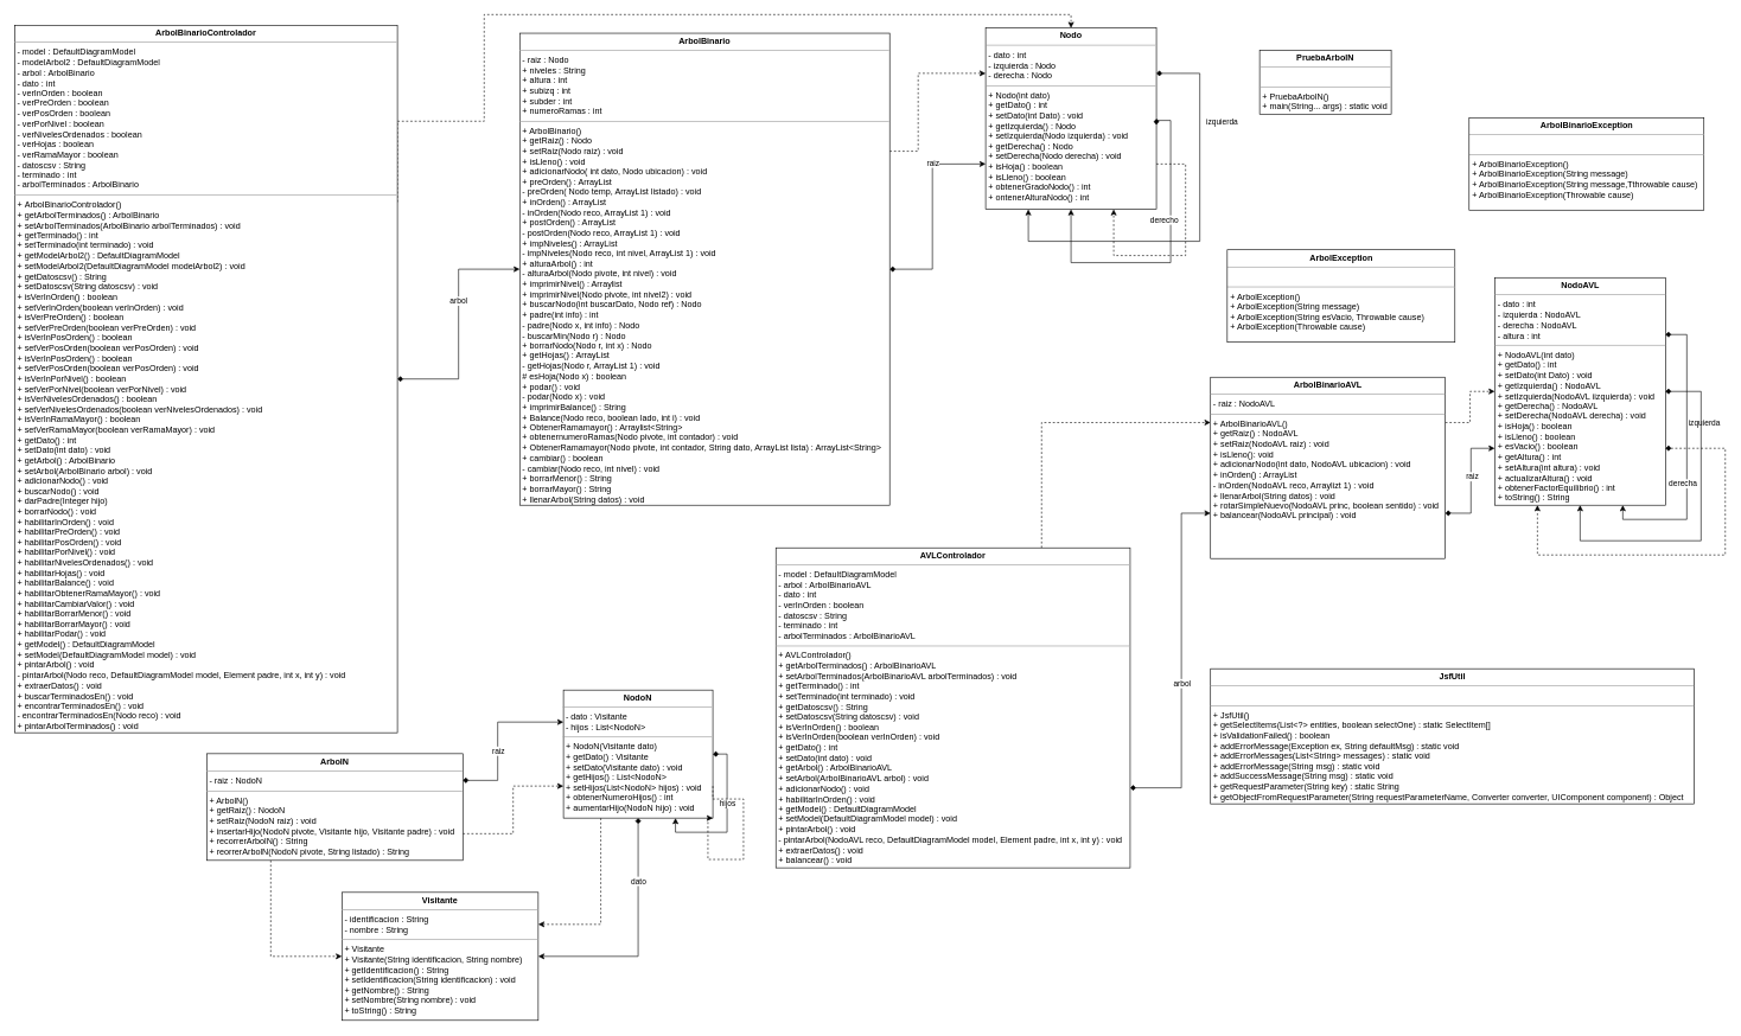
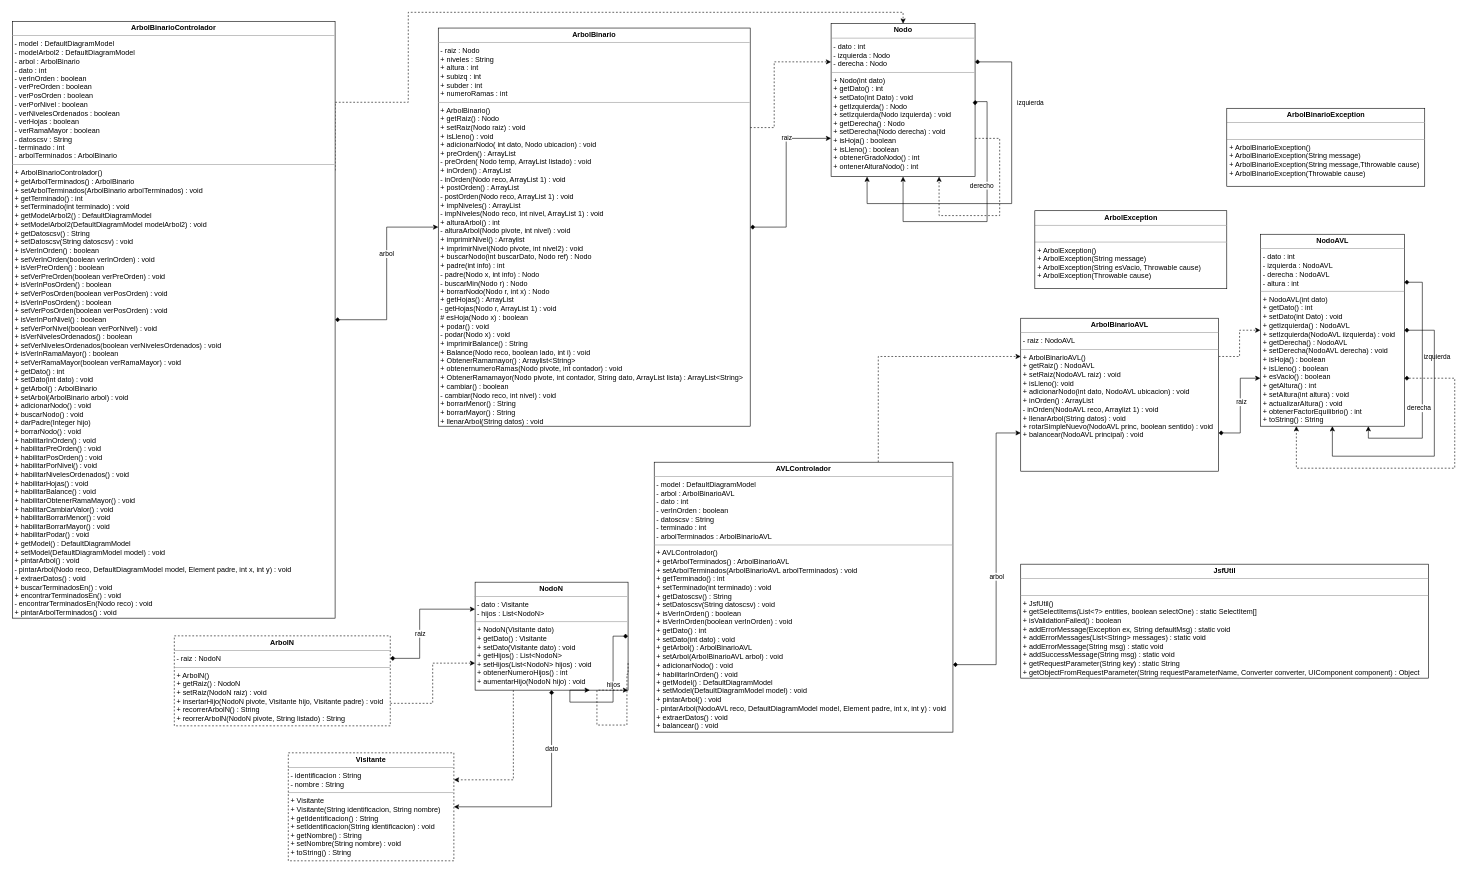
- <mxCell id="23" value="&lt;p style=&quot;margin: 0px ; margin-top: 4px ; text-align: center&quot;&gt;&lt;b&gt;PruebaArbolN&lt;/b&gt;&lt;/p&gt;&lt;hr size=&quot;1&quot;&gt;&lt;p style=&quot;margin: 0px ; margin-left: 4px&quot;&gt;&lt;br&gt;&lt;/p&gt;&lt;hr size=&quot;1&quot;&gt;&lt;p style=&quot;margin: 0px ; margin-left: 4px&quot;&gt;+ PruebaArbolN()&lt;/p&gt;&lt;p style=&quot;margin: 0px ; margin-left: 4px&quot;&gt;+ main(String... args) : static void&lt;/p&gt;" style="verticalAlign=top;align=left;overflow=fill;fontSize=12;fontFamily=Helvetica;html=1;" parent="1" vertex="1"><mxGeometry x="1770" y="70" width="185" height="90" as="geometry" /></mxCell>
- <mxCell id="7" value="&lt;p style=&quot;margin: 0px ; margin-top: 4px ; text-align: center&quot;&gt;&lt;b&gt;ArbolBinarioException&lt;/b&gt;&lt;br&gt;&lt;/p&gt;&lt;hr size=&quot;1&quot;&gt;&lt;p style=&quot;margin: 0px ; margin-left: 4px&quot;&gt;&lt;br&gt;&lt;/p&gt;&lt;hr size=&quot;1&quot;&gt;&lt;p style=&quot;margin: 0px ; margin-left: 4px&quot;&gt;+ ArbolBinarioException()&lt;/p&gt;&lt;p style=&quot;margin: 0px ; margin-left: 4px&quot;&gt;+ ArbolBinarioException(String message)&lt;/p&gt;&lt;p style=&quot;margin: 0px ; margin-left: 4px&quot;&gt;+ ArbolBinarioException(String message,Tthrowable cause)&lt;br&gt;&lt;/p&gt;&lt;p style=&quot;margin: 0px ; margin-left: 4px&quot;&gt;+ ArbolBinarioException(Throwable cause)&lt;br&gt;&lt;/p&gt;" style="verticalAlign=top;align=left;overflow=fill;fontSize=12;fontFamily=Helvetica;html=1;" parent="1" vertex="1"><mxGeometry x="2064.5" y="165" width="330" height="130" as="geometry" /></mxCell>
+ <mxCell id="7" value="&lt;p style=&quot;margin: 0px ; margin-top: 4px ; text-align: center&quot;&gt;&lt;b&gt;ArbolBinarioException&lt;/b&gt;&lt;br&gt;&lt;/p&gt;&lt;hr size=&quot;1&quot;&gt;&lt;p style=&quot;margin: 0px ; margin-left: 4px&quot;&gt;&lt;br&gt;&lt;/p&gt;&lt;hr size=&quot;1&quot;&gt;&lt;p style=&quot;margin: 0px ; margin-left: 4px&quot;&gt;+ ArbolBinarioException()&lt;/p&gt;&lt;p style=&quot;margin: 0px ; margin-left: 4px&quot;&gt;+ ArbolBinarioException(String message)&lt;/p&gt;&lt;p style=&quot;margin: 0px ; margin-left: 4px&quot;&gt;+ ArbolBinarioException(String message,Tthrowable cause)&lt;br&gt;&lt;/p&gt;&lt;p style=&quot;margin: 0px ; margin-left: 4px&quot;&gt;+ ArbolBinarioException(Throwable cause)&lt;br&gt;&lt;/p&gt;" style="verticalAlign=top;align=left;overflow=fill;fontSize=12;fontFamily=Helvetica;html=1;" parent="1" vertex="1"><mxGeometry x="2044.5" y="180" width="330" height="130" as="geometry" /></mxCell>
- <mxCell id="22" value="&lt;p style=&quot;margin: 0px ; margin-top: 4px ; text-align: center&quot;&gt;&lt;b&gt;NodoN&lt;/b&gt;&lt;/p&gt;&lt;hr size=&quot;1&quot;&gt;&lt;p style=&quot;margin: 0px 0px 0px 4px&quot;&gt;- dato : Visitante&lt;/p&gt;&lt;p style=&quot;margin: 0px 0px 0px 4px&quot;&gt;- hijos : List&amp;lt;NodoN&amp;gt;&lt;/p&gt;&lt;hr size=&quot;1&quot;&gt;&lt;p style=&quot;margin: 0px ; margin-left: 4px&quot;&gt;&lt;span&gt;+ NodoN(Visitante dato)&lt;/span&gt;&lt;/p&gt;&lt;p style=&quot;margin: 0px ; margin-left: 4px&quot;&gt;+ getDato() : Visitante&lt;/p&gt;&lt;p style=&quot;margin: 0px ; margin-left: 4px&quot;&gt;+ setDato(Visitante dato) : void&lt;/p&gt;&lt;p style=&quot;margin: 0px ; margin-left: 4px&quot;&gt;+ getHijos() : List&amp;lt;NodoN&amp;gt;&lt;/p&gt;&lt;p style=&quot;margin: 0px ; margin-left: 4px&quot;&gt;+ setHijos(List&amp;lt;NodoN&amp;gt; hijos) : void&lt;/p&gt;&lt;p style=&quot;margin: 0px ; margin-left: 4px&quot;&gt;+ obtenerNumeroHijos() : int&lt;/p&gt;&lt;p style=&quot;margin: 0px ; margin-left: 4px&quot;&gt;+ aumentarHijo(NodoN hijo) : void&lt;/p&gt;&lt;p style=&quot;margin: 0px ; margin-left: 4px&quot;&gt;&lt;br&gt;&lt;/p&gt;&lt;p style=&quot;margin: 0px ; margin-left: 4px&quot;&gt;&lt;br&gt;&lt;/p&gt;" style="verticalAlign=top;align=left;overflow=fill;fontSize=12;fontFamily=Helvetica;html=1;" parent="1" vertex="1"><mxGeometry x="791.4" y="970" width="210" height="180" as="geometry" /></mxCell>
+ <mxCell id="22" value="&lt;p style=&quot;margin: 0px ; margin-top: 4px ; text-align: center&quot;&gt;&lt;b&gt;NodoN&lt;/b&gt;&lt;/p&gt;&lt;hr size=&quot;1&quot;&gt;&lt;p style=&quot;margin: 0px 0px 0px 4px&quot;&gt;- dato : Visitante&lt;/p&gt;&lt;p style=&quot;margin: 0px 0px 0px 4px&quot;&gt;- hijos : List&amp;lt;NodoN&amp;gt;&lt;/p&gt;&lt;hr size=&quot;1&quot;&gt;&lt;p style=&quot;margin: 0px ; margin-left: 4px&quot;&gt;&lt;span&gt;+ NodoN(Visitante dato)&lt;/span&gt;&lt;/p&gt;&lt;p style=&quot;margin: 0px ; margin-left: 4px&quot;&gt;+ getDato() : Visitante&lt;/p&gt;&lt;p style=&quot;margin: 0px ; margin-left: 4px&quot;&gt;+ setDato(Visitante dato) : void&lt;/p&gt;&lt;p style=&quot;margin: 0px ; margin-left: 4px&quot;&gt;+ getHijos() : List&amp;lt;NodoN&amp;gt;&lt;/p&gt;&lt;p style=&quot;margin: 0px ; margin-left: 4px&quot;&gt;+ setHijos(List&amp;lt;NodoN&amp;gt; hijos) : void&lt;/p&gt;&lt;p style=&quot;margin: 0px ; margin-left: 4px&quot;&gt;+ obtenerNumeroHijos() : int&lt;/p&gt;&lt;p style=&quot;margin: 0px ; margin-left: 4px&quot;&gt;+ aumentarHijo(NodoN hijo) : void&lt;/p&gt;&lt;p style=&quot;margin: 0px ; margin-left: 4px&quot;&gt;&lt;br&gt;&lt;/p&gt;&lt;p style=&quot;margin: 0px ; margin-left: 4px&quot;&gt;&lt;br&gt;&lt;/p&gt;" style="verticalAlign=top;align=left;overflow=fill;fontSize=12;fontFamily=Helvetica;html=1;" parent="1" vertex="1"><mxGeometry x="791.4" y="970" width="255" height="180" as="geometry" /></mxCell>
- <mxCell id="13" value="&lt;p style=&quot;margin: 0px ; margin-top: 4px ; text-align: center&quot;&gt;&lt;b&gt;ArbolN&lt;/b&gt;&lt;/p&gt;&lt;hr size=&quot;1&quot;&gt;&lt;p style=&quot;margin: 0px ; margin-left: 4px&quot;&gt;- raiz : NodoN&lt;/p&gt;&lt;hr size=&quot;1&quot;&gt;&lt;p style=&quot;margin: 0px ; margin-left: 4px&quot;&gt;+ ArbolN()&lt;/p&gt;&lt;p style=&quot;margin: 0px ; margin-left: 4px&quot;&gt;+ getRaiz() : NodoN&lt;/p&gt;&lt;p style=&quot;margin: 0px ; margin-left: 4px&quot;&gt;+ setRaiz(NodoN raiz) : void&lt;/p&gt;&lt;p style=&quot;margin: 0px ; margin-left: 4px&quot;&gt;+ insertarHijo(NodoN pivote, Visitante hijo, Visitante padre) : void&lt;/p&gt;&lt;p style=&quot;margin: 0px ; margin-left: 4px&quot;&gt;+ recorrerArbolN() : String&lt;/p&gt;&lt;p style=&quot;margin: 0px ; margin-left: 4px&quot;&gt;+ reorrerArbolN(NodoN pivote, String listado) : String&lt;/p&gt;&lt;p style=&quot;margin: 0px ; margin-left: 4px&quot;&gt;&lt;br&gt;&lt;/p&gt;&lt;p style=&quot;margin: 0px ; margin-left: 4px&quot;&gt;&lt;br&gt;&lt;/p&gt;" style="verticalAlign=top;align=left;overflow=fill;fontSize=12;fontFamily=Helvetica;html=1;" parent="1" vertex="1"><mxGeometry x="290" y="1059.5" width="360" height="150" as="geometry" /></mxCell>
+ <mxCell id="13" value="&lt;p style=&quot;margin: 0px ; margin-top: 4px ; text-align: center&quot;&gt;&lt;b&gt;ArbolN&lt;/b&gt;&lt;/p&gt;&lt;hr size=&quot;1&quot;&gt;&lt;p style=&quot;margin: 0px ; margin-left: 4px&quot;&gt;- raiz : NodoN&lt;/p&gt;&lt;hr size=&quot;1&quot;&gt;&lt;p style=&quot;margin: 0px ; margin-left: 4px&quot;&gt;+ ArbolN()&lt;/p&gt;&lt;p style=&quot;margin: 0px ; margin-left: 4px&quot;&gt;+ getRaiz() : NodoN&lt;/p&gt;&lt;p style=&quot;margin: 0px ; margin-left: 4px&quot;&gt;+ setRaiz(NodoN raiz) : void&lt;/p&gt;&lt;p style=&quot;margin: 0px ; margin-left: 4px&quot;&gt;+ insertarHijo(NodoN pivote, Visitante hijo, Visitante padre) : void&lt;/p&gt;&lt;p style=&quot;margin: 0px ; margin-left: 4px&quot;&gt;+ recorrerArbolN() : String&lt;/p&gt;&lt;p style=&quot;margin: 0px ; margin-left: 4px&quot;&gt;+ reorrerArbolN(NodoN pivote, String listado) : String&lt;/p&gt;&lt;p style=&quot;margin: 0px ; margin-left: 4px&quot;&gt;&lt;br&gt;&lt;/p&gt;&lt;p style=&quot;margin: 0px ; margin-left: 4px&quot;&gt;&lt;br&gt;&lt;/p&gt;" style="verticalAlign=top;align=left;overflow=fill;fontSize=12;fontFamily=Helvetica;html=1;dashed=1;" parent="1" vertex="1"><mxGeometry x="290" y="1059.5" width="360" height="150" as="geometry" /></mxCell>
- <mxCell id="12" style="edgeStyle=orthogonalEdgeStyle;rounded=0;orthogonalLoop=1;jettySize=auto;html=1;exitX=0.25;exitY=1;exitDx=0;exitDy=0;entryX=0;entryY=0.5;entryDx=0;entryDy=0;startArrow=none;startFill=0;dashed=1;" parent="1" source="13" target="24" edge="1"><mxGeometry relative="1" as="geometry" /></mxCell>
- <mxCell id="24" value="&lt;p style=&quot;margin: 0px ; margin-top: 4px ; text-align: center&quot;&gt;&lt;b&gt;Visitante&lt;/b&gt;&lt;/p&gt;&lt;hr size=&quot;1&quot;&gt;&lt;p style=&quot;margin: 0px 0px 0px 4px&quot;&gt;- identificacion : String&lt;/p&gt;&lt;p style=&quot;margin: 0px 0px 0px 4px&quot;&gt;- nombre : String&lt;/p&gt;&lt;hr size=&quot;1&quot;&gt;&lt;p style=&quot;margin: 0px ; margin-left: 4px&quot;&gt;&lt;span&gt;+ Visitante&lt;/span&gt;&lt;/p&gt;&lt;p style=&quot;margin: 0px ; margin-left: 4px&quot;&gt;+ Visitante(String identificacion, String nombre)&lt;/p&gt;&lt;p style=&quot;margin: 0px ; margin-left: 4px&quot;&gt;+ getIdentificacion() : String&lt;/p&gt;&lt;p style=&quot;margin: 0px ; margin-left: 4px&quot;&gt;+ setIdentificacion(String identificacion) : void&lt;/p&gt;&lt;p style=&quot;margin: 0px ; margin-left: 4px&quot;&gt;+ getNombre() : String&lt;/p&gt;&lt;p style=&quot;margin: 0px ; margin-left: 4px&quot;&gt;+ setNombre(String nombre) : void&lt;/p&gt;&lt;p style=&quot;margin: 0px ; margin-left: 4px&quot;&gt;+ toString() : String&amp;nbsp;&lt;/p&gt;&lt;p style=&quot;margin: 0px ; margin-left: 4px&quot;&gt;&lt;br&gt;&lt;/p&gt;&lt;p style=&quot;margin: 0px ; margin-left: 4px&quot;&gt;&lt;br&gt;&lt;/p&gt;" style="verticalAlign=top;align=left;overflow=fill;fontSize=12;fontFamily=Helvetica;html=1;" parent="1" vertex="1"><mxGeometry x="480" y="1254.5" width="276" height="180" as="geometry" /></mxCell>
+ <mxCell id="24" value="&lt;p style=&quot;margin: 0px ; margin-top: 4px ; text-align: center&quot;&gt;&lt;b&gt;Visitante&lt;/b&gt;&lt;/p&gt;&lt;hr size=&quot;1&quot;&gt;&lt;p style=&quot;margin: 0px 0px 0px 4px&quot;&gt;- identificacion : String&lt;/p&gt;&lt;p style=&quot;margin: 0px 0px 0px 4px&quot;&gt;- nombre : String&lt;/p&gt;&lt;hr size=&quot;1&quot;&gt;&lt;p style=&quot;margin: 0px ; margin-left: 4px&quot;&gt;&lt;span&gt;+ Visitante&lt;/span&gt;&lt;/p&gt;&lt;p style=&quot;margin: 0px ; margin-left: 4px&quot;&gt;+ Visitante(String identificacion, String nombre)&lt;/p&gt;&lt;p style=&quot;margin: 0px ; margin-left: 4px&quot;&gt;+ getIdentificacion() : String&lt;/p&gt;&lt;p style=&quot;margin: 0px ; margin-left: 4px&quot;&gt;+ setIdentificacion(String identificacion) : void&lt;/p&gt;&lt;p style=&quot;margin: 0px ; margin-left: 4px&quot;&gt;+ getNombre() : String&lt;/p&gt;&lt;p style=&quot;margin: 0px ; margin-left: 4px&quot;&gt;+ setNombre(String nombre) : void&lt;/p&gt;&lt;p style=&quot;margin: 0px ; margin-left: 4px&quot;&gt;+ toString() : String&amp;nbsp;&lt;/p&gt;&lt;p style=&quot;margin: 0px ; margin-left: 4px&quot;&gt;&lt;br&gt;&lt;/p&gt;&lt;p style=&quot;margin: 0px ; margin-left: 4px&quot;&gt;&lt;br&gt;&lt;/p&gt;" style="verticalAlign=top;align=left;overflow=fill;fontSize=12;fontFamily=Helvetica;html=1;dashed=1;" parent="1" vertex="1"><mxGeometry x="480" y="1254.5" width="276" height="180" as="geometry" /></mxCell>
